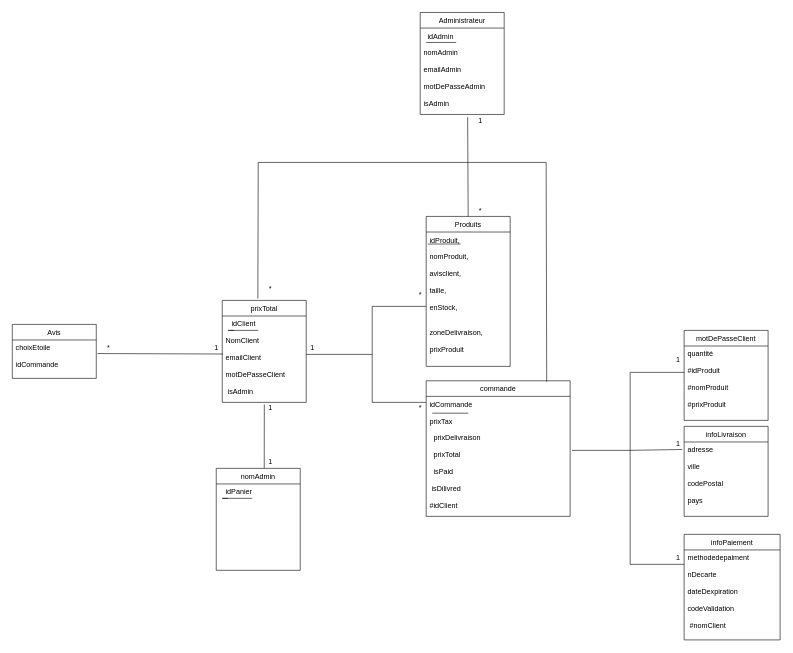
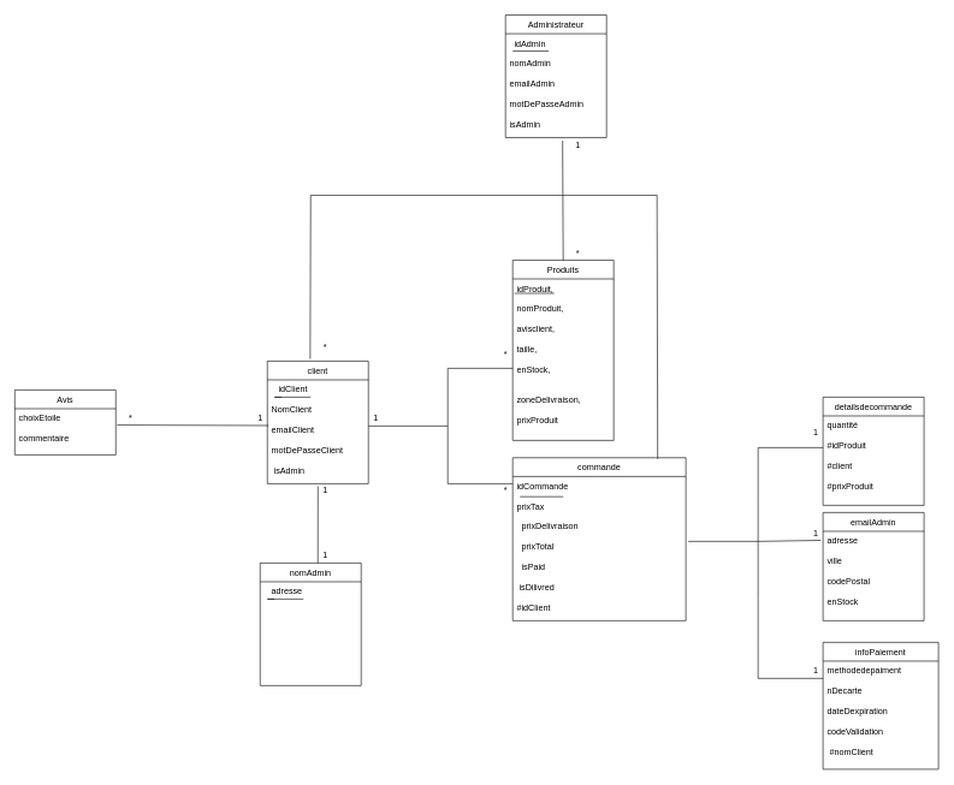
- <mxCell id="5" value="prixTotal" style="swimlane;fontStyle=0;childLayout=stackLayout;horizontal=1;startSize=26;fillColor=none;horizontalStack=0;resizeParent=1;resizeParentMax=0;resizeLast=0;collapsible=1;marginBottom=0;strokeColor=#000000;" parent="1" vertex="1"><mxGeometry x="370" y="500" width="140" height="170" as="geometry" /></mxCell>
+ <mxCell id="5" value="client" style="swimlane;fontStyle=0;childLayout=stackLayout;horizontal=1;startSize=26;fillColor=none;horizontalStack=0;resizeParent=1;resizeParentMax=0;resizeLast=0;collapsible=1;marginBottom=0;strokeColor=#000000;" parent="1" vertex="1"><mxGeometry x="370" y="500" width="140" height="170" as="geometry" /></mxCell>
- <mxCell id="11" value="motDePasseClient" style="swimlane;fontStyle=0;childLayout=stackLayout;horizontal=1;startSize=26;fillColor=none;horizontalStack=0;resizeParent=1;resizeParentMax=0;resizeLast=0;collapsible=1;marginBottom=0;strokeColor=#000000;" parent="1" vertex="1"><mxGeometry x="1140" y="550" width="140" height="150" as="geometry" /></mxCell>
+ <mxCell id="11" value="detailsdecommande" style="swimlane;fontStyle=0;childLayout=stackLayout;horizontal=1;startSize=26;fillColor=none;horizontalStack=0;resizeParent=1;resizeParentMax=0;resizeLast=0;collapsible=1;marginBottom=0;strokeColor=#000000;" parent="1" vertex="1"><mxGeometry x="1140" y="550" width="140" height="150" as="geometry" /></mxCell>
- <mxCell id="18" value="choixEtoile&#10;&#10;idCommande" style="text;strokeColor=none;fillColor=none;align=left;verticalAlign=top;spacingLeft=4;spacingRight=4;overflow=hidden;rotatable=0;points=[[0,0.5],[1,0.5]];portConstraint=eastwest;" parent="17" vertex="1"><mxGeometry y="26" width="140" height="64" as="geometry" /></mxCell>
+ <mxCell id="18" value="choixEtoile&#10;&#10;commentaire" style="text;strokeColor=none;fillColor=none;align=left;verticalAlign=top;spacingLeft=4;spacingRight=4;overflow=hidden;rotatable=0;points=[[0,0.5],[1,0.5]];portConstraint=eastwest;" parent="17" vertex="1"><mxGeometry y="26" width="140" height="64" as="geometry" /></mxCell>
- <mxCell id="12" value="quantité&#10;&#10;#idProduit&#10;&#10;#nomProduit&#10;&#10;#prixProduit" style="text;strokeColor=none;fillColor=none;align=left;verticalAlign=top;spacingLeft=4;spacingRight=4;overflow=hidden;rotatable=0;points=[[0,0.5],[1,0.5]];portConstraint=eastwest;" parent="11" vertex="1"><mxGeometry y="26" width="140" height="124" as="geometry" /></mxCell>
+ <mxCell id="12" value="quantité&#10;&#10;#idProduit&#10;&#10;#client&#10;&#10;#prixProduit" style="text;strokeColor=none;fillColor=none;align=left;verticalAlign=top;spacingLeft=4;spacingRight=4;overflow=hidden;rotatable=0;points=[[0,0.5],[1,0.5]];portConstraint=eastwest;" parent="11" vertex="1"><mxGeometry y="26" width="140" height="124" as="geometry" /></mxCell>
- <mxCell id="15" value="infoLivraison" style="swimlane;fontStyle=0;childLayout=stackLayout;horizontal=1;startSize=26;fillColor=none;horizontalStack=0;resizeParent=1;resizeParentMax=0;resizeLast=0;collapsible=1;marginBottom=0;strokeColor=#000000;" parent="1" vertex="1"><mxGeometry x="1140" y="710" width="140" height="150" as="geometry" /></mxCell>
+ <mxCell id="15" value="emailAdmin" style="swimlane;fontStyle=0;childLayout=stackLayout;horizontal=1;startSize=26;fillColor=none;horizontalStack=0;resizeParent=1;resizeParentMax=0;resizeLast=0;collapsible=1;marginBottom=0;strokeColor=#000000;" parent="1" vertex="1"><mxGeometry x="1140" y="710" width="140" height="150" as="geometry" /></mxCell>
- <mxCell id="16" value="adresse&#10;&#10;ville&#10;&#10;codePostal&#10;&#10;pays" style="text;strokeColor=none;fillColor=none;align=left;verticalAlign=top;spacingLeft=4;spacingRight=4;overflow=hidden;rotatable=0;points=[[0,0.5],[1,0.5]];portConstraint=eastwest;" parent="15" vertex="1"><mxGeometry y="26" width="140" height="124" as="geometry" /></mxCell>
+ <mxCell id="16" value="adresse&#10;&#10;ville&#10;&#10;codePostal&#10;&#10;enStock" style="text;strokeColor=none;fillColor=none;align=left;verticalAlign=top;spacingLeft=4;spacingRight=4;overflow=hidden;rotatable=0;points=[[0,0.5],[1,0.5]];portConstraint=eastwest;" parent="15" vertex="1"><mxGeometry y="26" width="140" height="124" as="geometry" /></mxCell>
- <mxCell id="56" value="   idPanier&#10;" style="text;strokeColor=none;fillColor=none;align=left;verticalAlign=top;spacingLeft=4;spacingRight=4;overflow=hidden;rotatable=0;points=[[0,0.5],[1,0.5]];portConstraint=eastwest;" vertex="1" parent="54"><mxGeometry y="26" width="140" height="144" as="geometry" /></mxCell>
+ <mxCell id="56" value="   adresse&#10;" style="text;strokeColor=none;fillColor=none;align=left;verticalAlign=top;spacingLeft=4;spacingRight=4;overflow=hidden;rotatable=0;points=[[0,0.5],[1,0.5]];portConstraint=eastwest;" vertex="1" parent="54"><mxGeometry y="26" width="140" height="144" as="geometry" /></mxCell>
